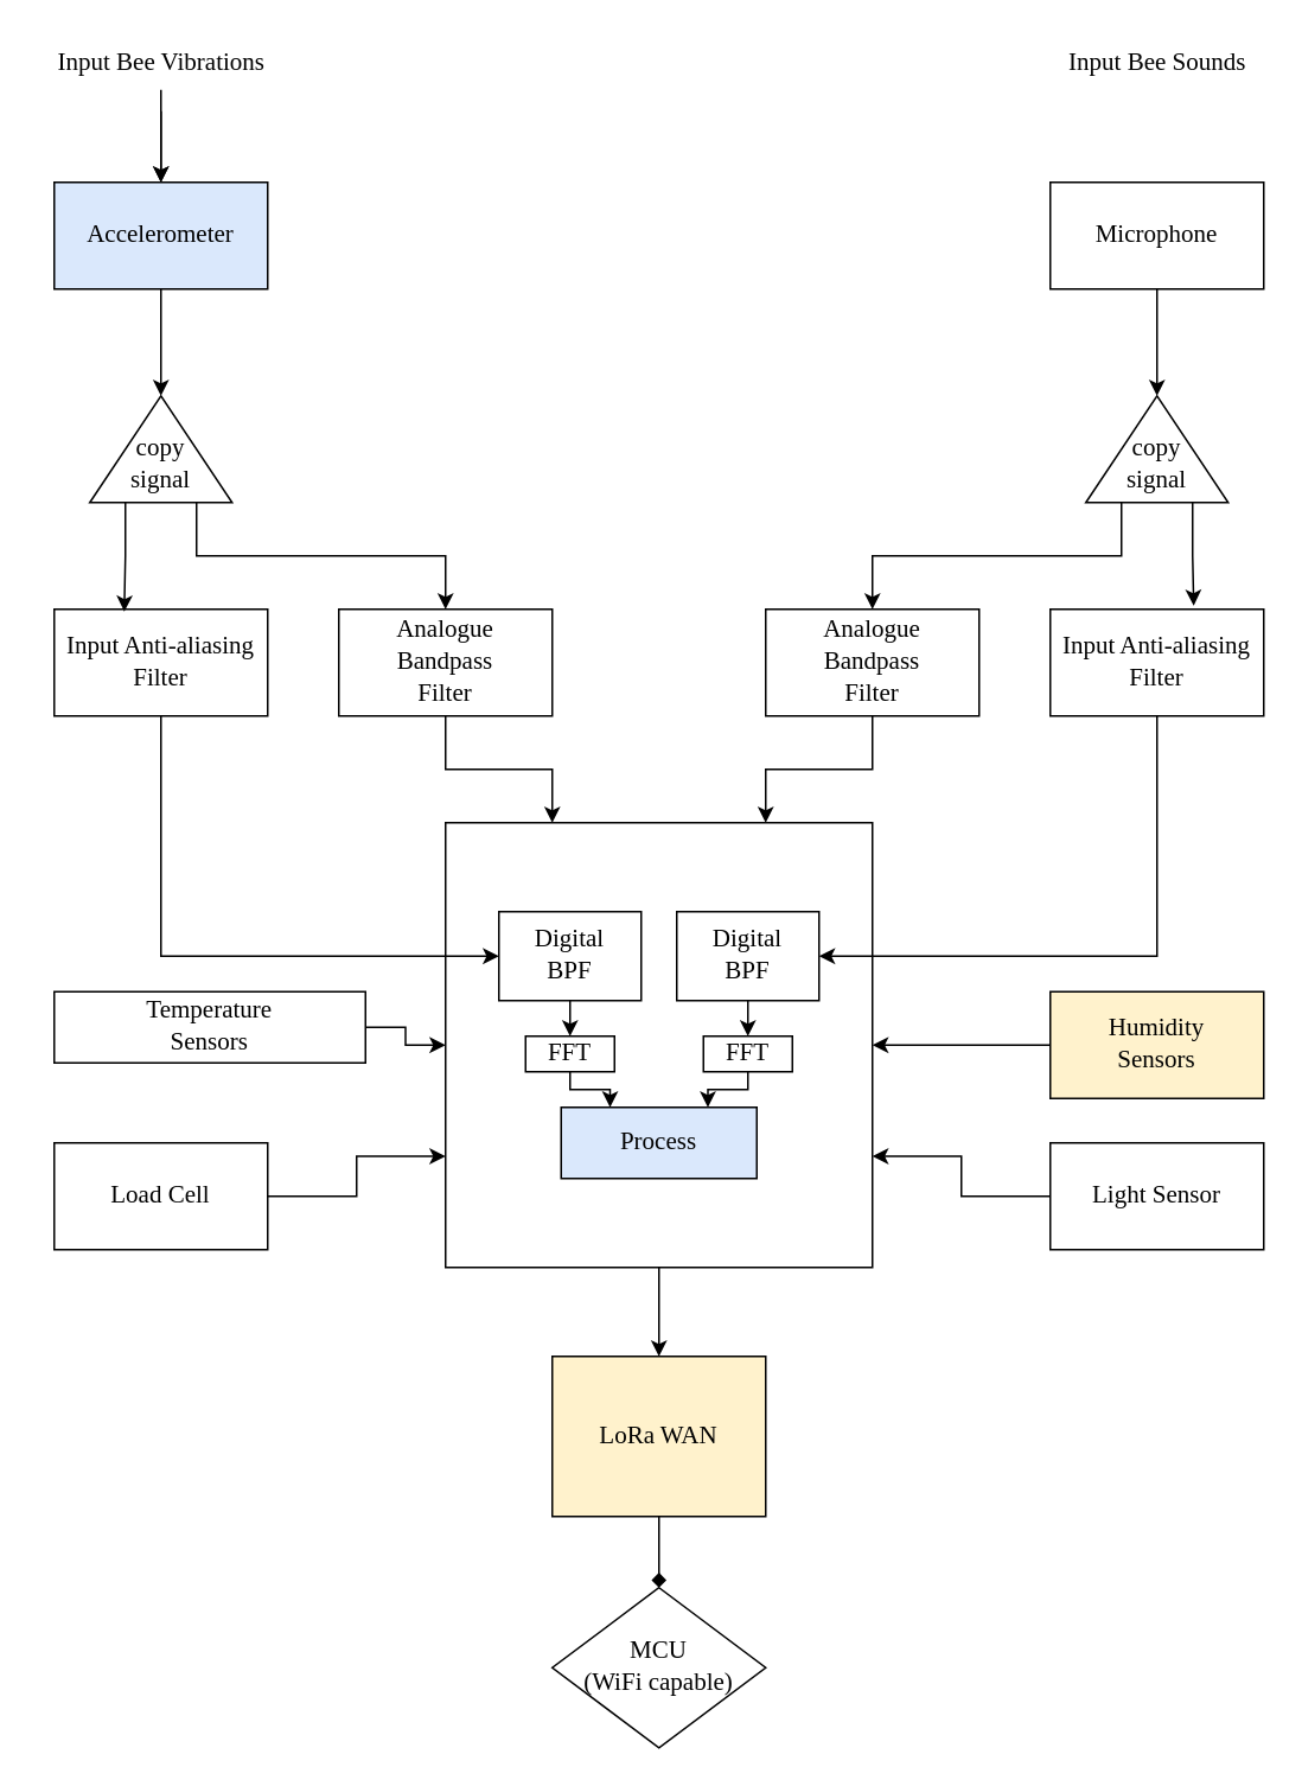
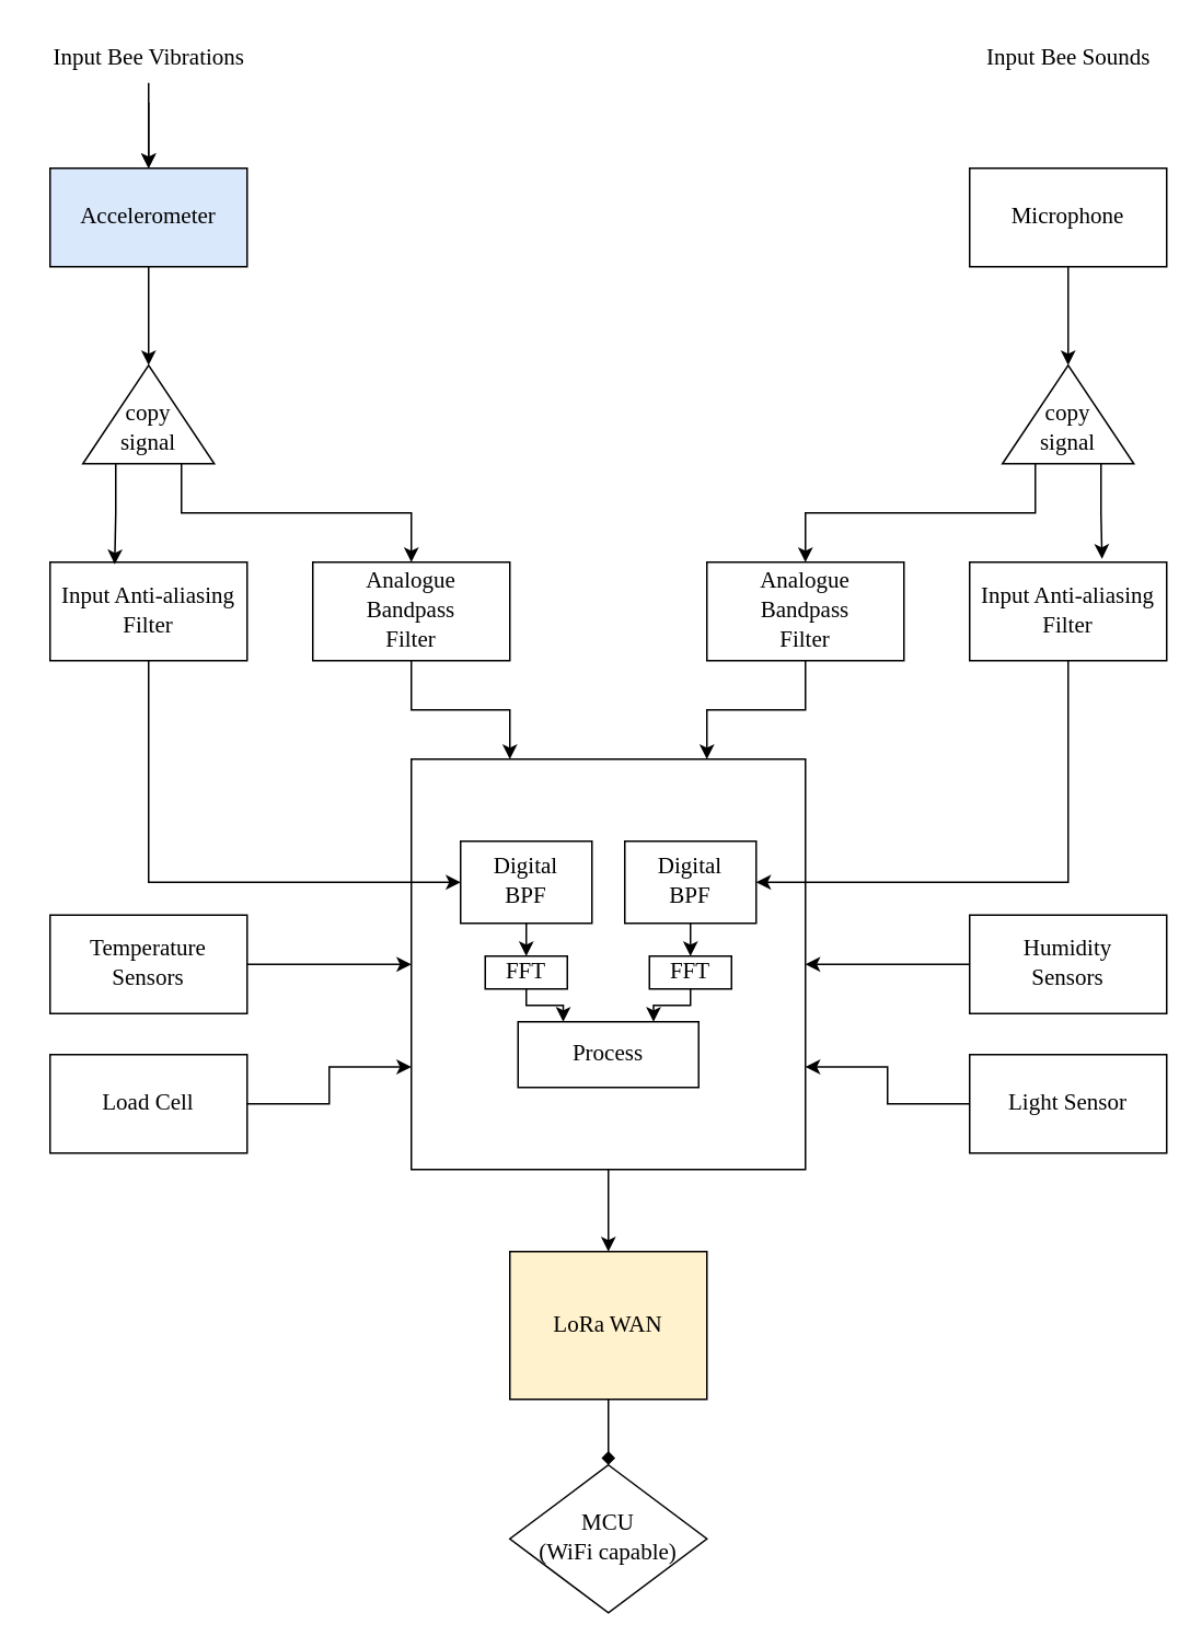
- <mxCell id="36" value="&lt;font style=&quot;font-size: 14px;&quot; face=&quot;Times New Roman&quot;&gt;Temperature&lt;/font&gt;&lt;div style=&quot;font-size: 14px;&quot;&gt;&lt;font style=&quot;font-size: 14px;&quot; face=&quot;aMQIDSs4MO4cSh3Q_YIG&quot;&gt;Sensors&lt;/font&gt;&lt;/div&gt;" style="whiteSpace=wrap;html=1;" vertex="1" parent="1"><mxGeometry x="30" y="557" width="175" height="40" as="geometry" /></mxCell>
+ <mxCell id="36" value="&lt;font style=&quot;font-size: 14px;&quot; face=&quot;Times New Roman&quot;&gt;Temperature&lt;/font&gt;&lt;div style=&quot;font-size: 14px;&quot;&gt;&lt;font style=&quot;font-size: 14px;&quot; face=&quot;aMQIDSs4MO4cSh3Q_YIG&quot;&gt;Sensors&lt;/font&gt;&lt;/div&gt;" style="whiteSpace=wrap;html=1;" vertex="1" parent="1"><mxGeometry x="30" y="557" width="120" height="60" as="geometry" /></mxCell>
- <mxCell id="38" value="&lt;font face=&quot;Times New Roman&quot;&gt;&lt;span style=&quot;font-size: 14px;&quot;&gt;Humidity&lt;/span&gt;&lt;/font&gt;&lt;br&gt;&lt;div style=&quot;font-size: 14px;&quot;&gt;&lt;font style=&quot;font-size: 14px;&quot; face=&quot;Times New Roman&quot;&gt;Sensors&lt;/font&gt;&lt;/div&gt;" style="whiteSpace=wrap;html=1;fillColor=#fff2cc;" vertex="1" parent="1"><mxGeometry x="590" y="557" width="120" height="60" as="geometry" /></mxCell>
+ <mxCell id="38" value="&lt;font face=&quot;Times New Roman&quot;&gt;&lt;span style=&quot;font-size: 14px;&quot;&gt;Humidity&lt;/span&gt;&lt;/font&gt;&lt;br&gt;&lt;div style=&quot;font-size: 14px;&quot;&gt;&lt;font style=&quot;font-size: 14px;&quot; face=&quot;Times New Roman&quot;&gt;Sensors&lt;/font&gt;&lt;/div&gt;" style="whiteSpace=wrap;html=1;" vertex="1" parent="1"><mxGeometry x="590" y="557" width="120" height="60" as="geometry" /></mxCell>
- <mxCell id="32" value="&lt;font style=&quot;font-size: 14px;&quot; face=&quot;Times New Roman&quot;&gt;Process&lt;/font&gt;" style="whiteSpace=wrap;html=1;fillColor=#dae8fc;" vertex="1" parent="1"><mxGeometry x="315" y="622" width="110" height="40" as="geometry" /></mxCell>
+ <mxCell id="32" value="&lt;font style=&quot;font-size: 14px;&quot; face=&quot;Times New Roman&quot;&gt;Process&lt;/font&gt;" style="whiteSpace=wrap;html=1;" vertex="1" parent="1"><mxGeometry x="315" y="622" width="110" height="40" as="geometry" /></mxCell>
